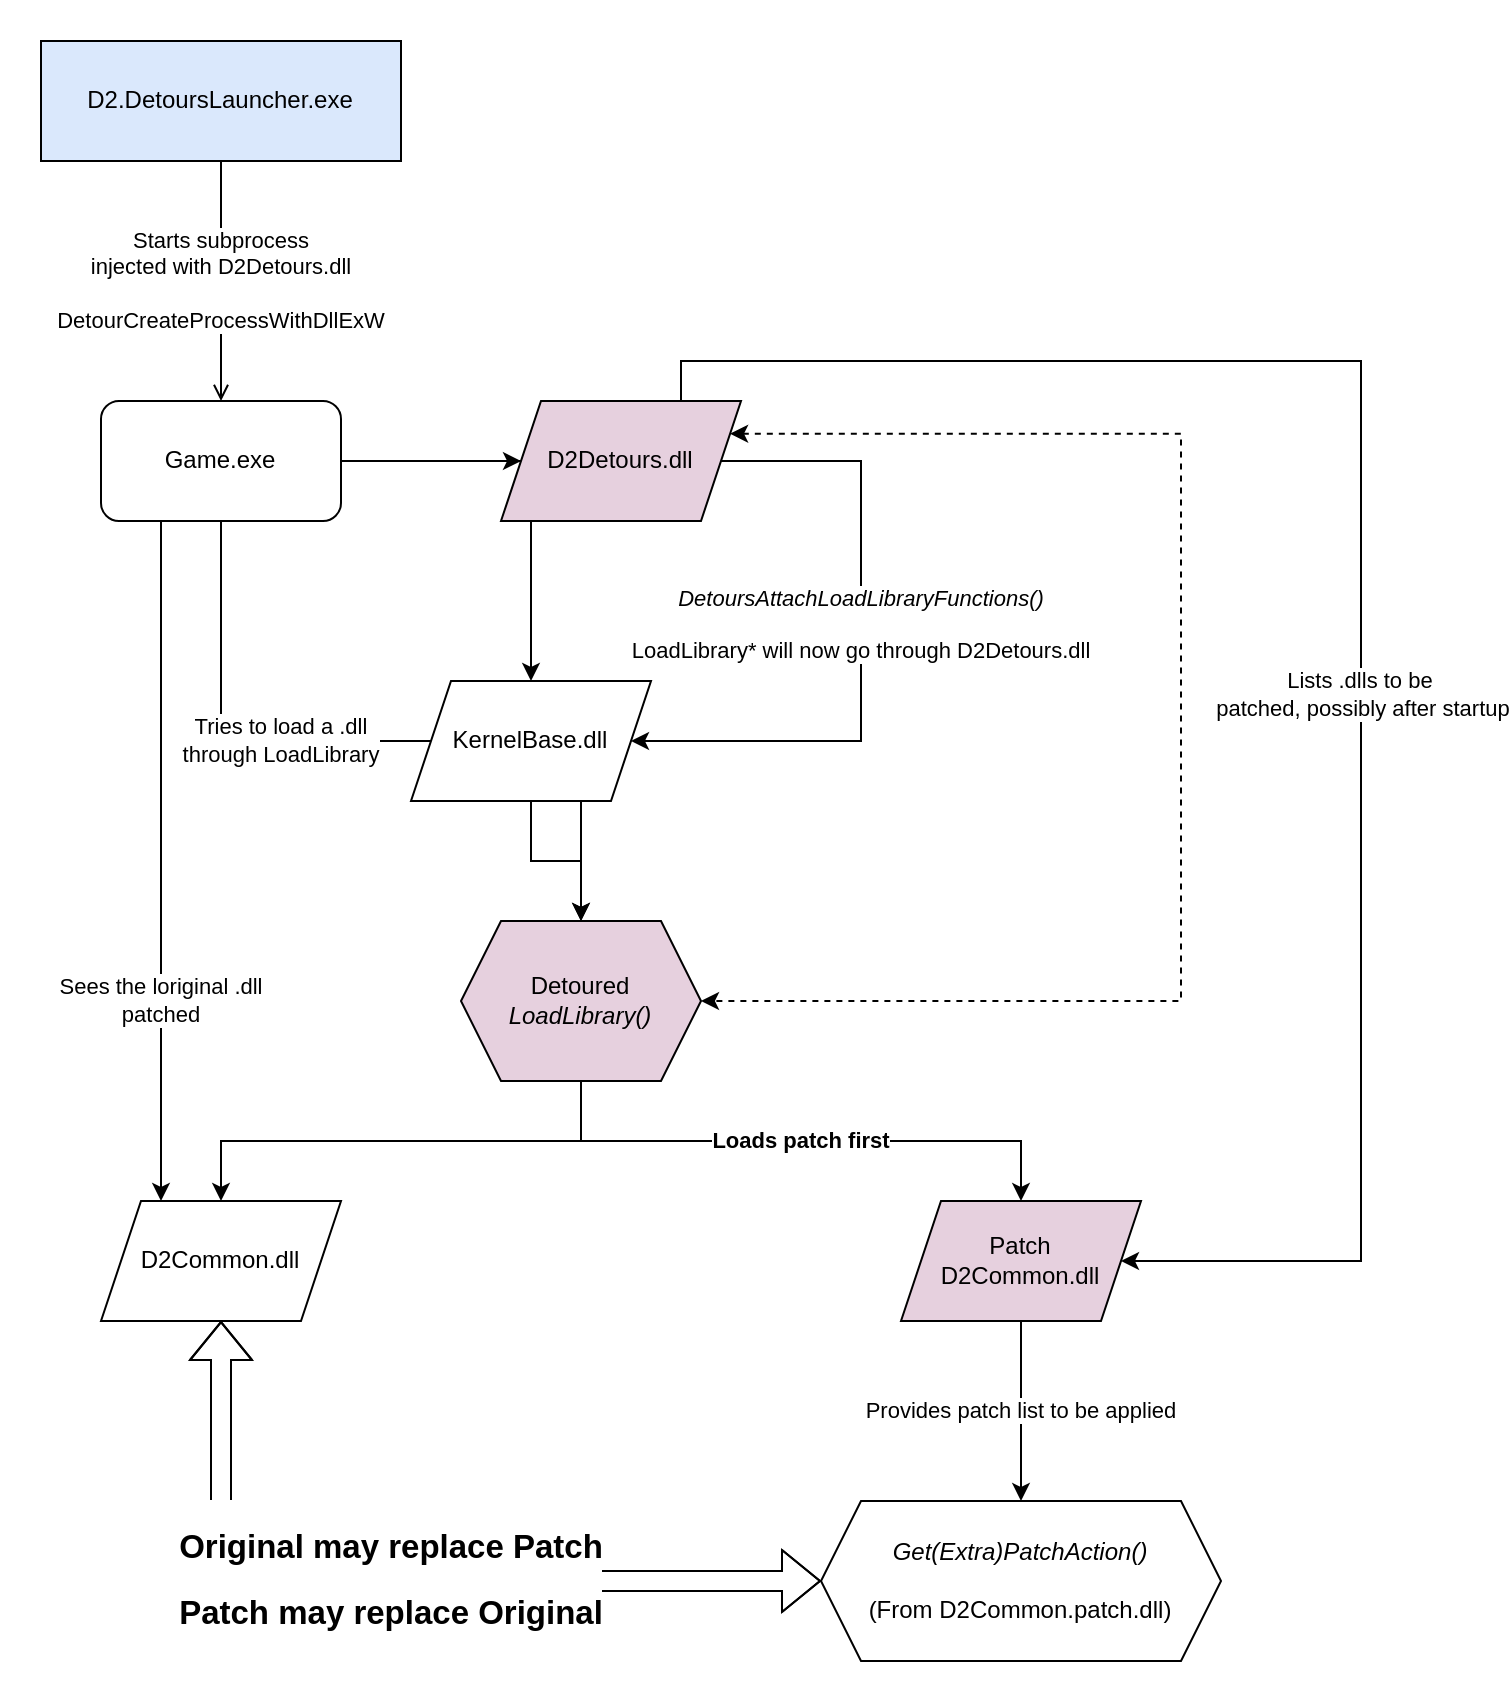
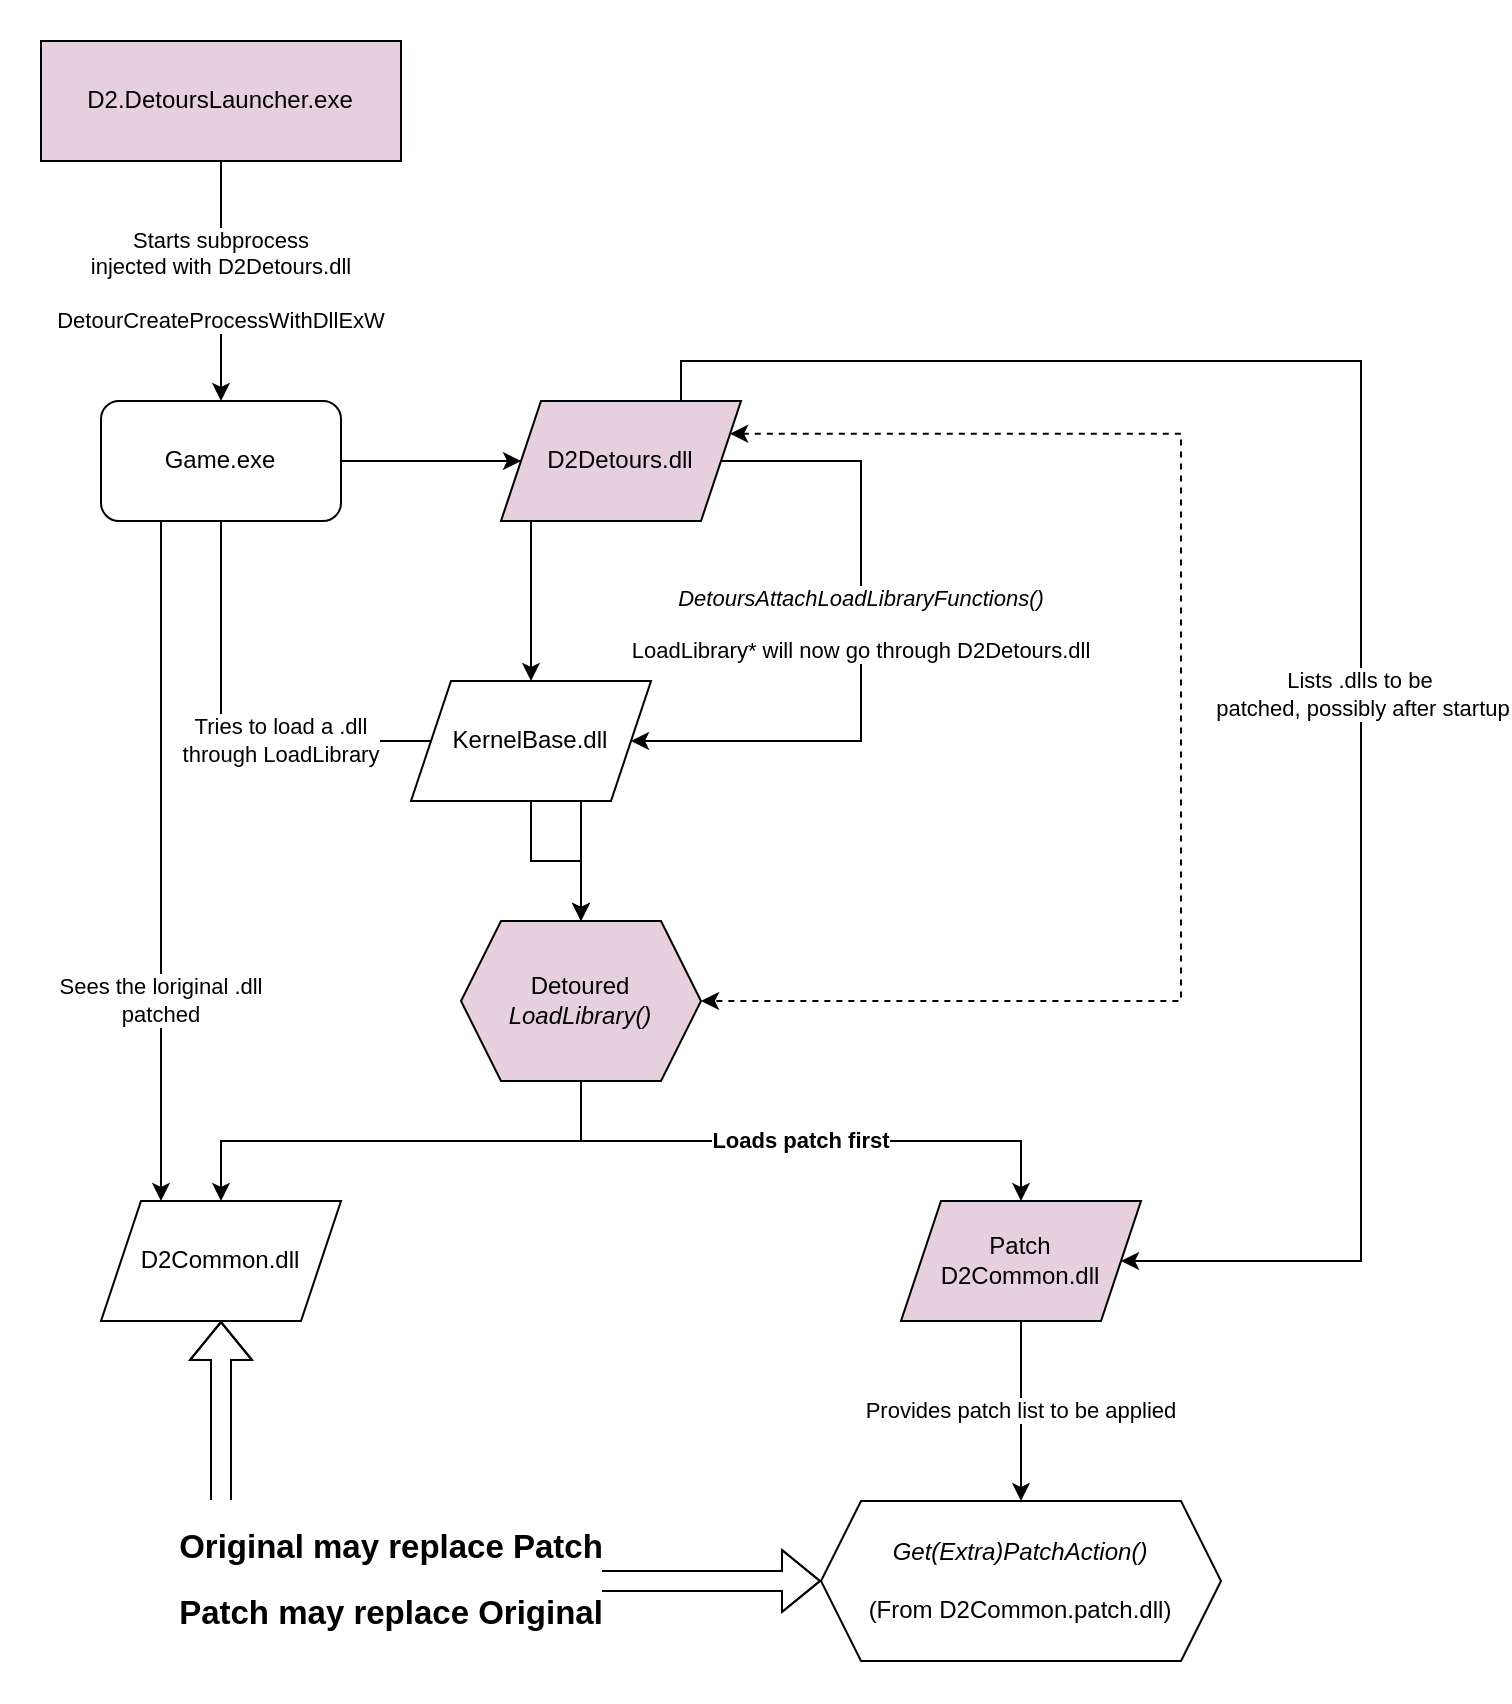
- <mxCell id="3" value="D2.DetoursLauncher.exe" style="rounded=0;whiteSpace=wrap;html=1;fillColor=#dae8fc;" vertex="1" parent="1"><mxGeometry x="20" y="20" width="180" height="60" as="geometry" /></mxCell>
+ <mxCell id="3" value="D2.DetoursLauncher.exe" style="rounded=0;whiteSpace=wrap;html=1;fillColor=#E6D0DE;" vertex="1" parent="1"><mxGeometry x="20" y="20" width="180" height="60" as="geometry" /></mxCell>
- <mxCell id="2" value="&lt;div&gt;Starts subprocess&lt;/div&gt;&lt;div&gt;injected with D2Detours.dll&lt;/div&gt;&lt;div&gt;&lt;br&gt;&lt;/div&gt;&lt;div&gt;DetourCreateProcessWithDllExW&lt;/div&gt;" style="edgeStyle=orthogonalEdgeStyle;rounded=0;orthogonalLoop=1;jettySize=auto;html=1;endArrow=open;" edge="1" parent="1" source="3" target="8"><mxGeometry relative="1" as="geometry" /></mxCell>
+ <mxCell id="2" value="&lt;div&gt;Starts subprocess&lt;/div&gt;&lt;div&gt;injected with D2Detours.dll&lt;/div&gt;&lt;div&gt;&lt;br&gt;&lt;/div&gt;&lt;div&gt;DetourCreateProcessWithDllExW&lt;/div&gt;" style="edgeStyle=orthogonalEdgeStyle;rounded=0;orthogonalLoop=1;jettySize=auto;html=1;" edge="1" parent="1" source="3" target="8"><mxGeometry relative="1" as="geometry" /></mxCell>
